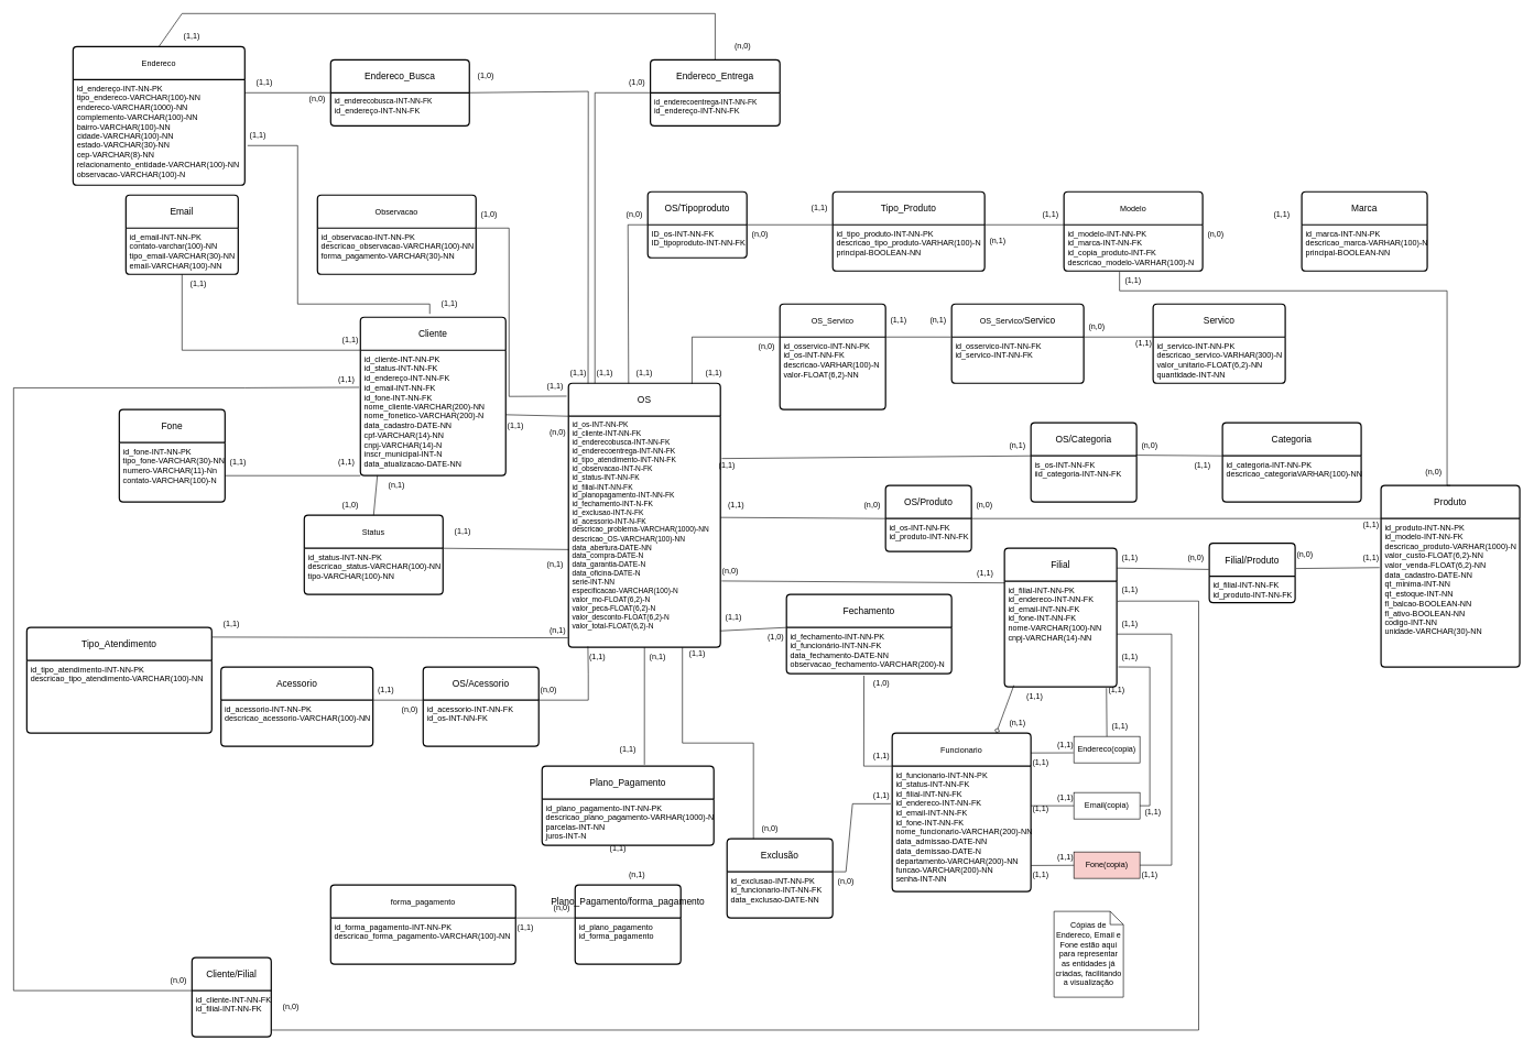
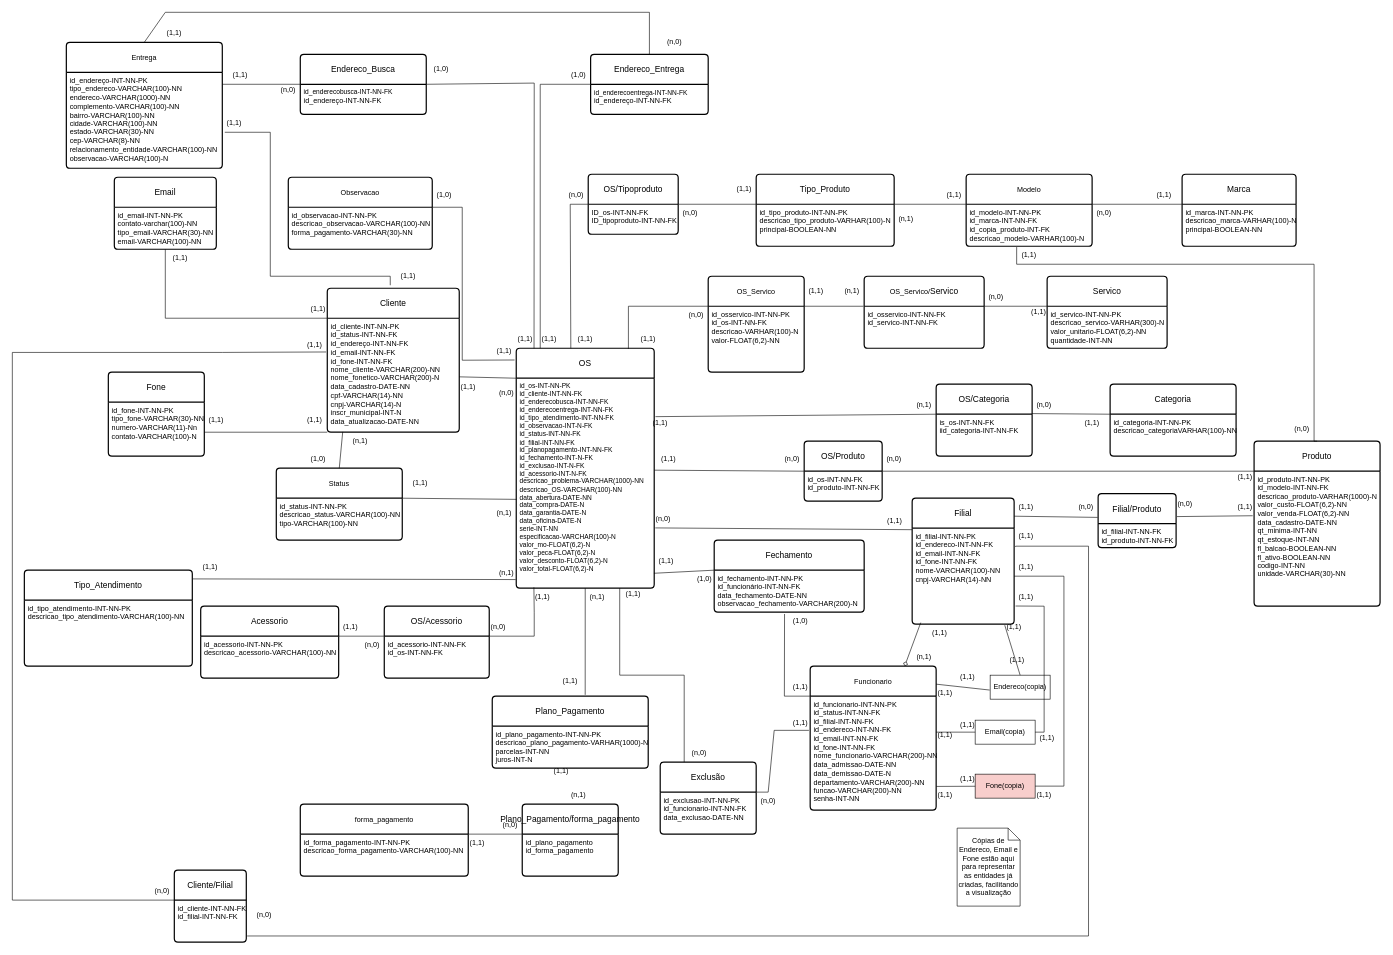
- <mxCell id="36" value="&lt;span style=&quot;font-size: 12px; text-align: left; text-wrap: nowrap;&quot;&gt;Endereco&lt;/span&gt;" style="swimlane;childLayout=stackLayout;horizontal=1;startSize=50;horizontalStack=0;rounded=1;fontSize=14;fontStyle=0;strokeWidth=2;resizeParent=0;resizeLast=1;shadow=0;dashed=0;align=center;arcSize=4;whiteSpace=wrap;html=1;" vertex="1" parent="1"><mxGeometry x="110" y="70" width="260" height="210" as="geometry" /></mxCell>
+ <mxCell id="36" value="&lt;span style=&quot;font-size: 12px; text-align: left; text-wrap: nowrap;&quot;&gt;Entrega&lt;/span&gt;" style="swimlane;childLayout=stackLayout;horizontal=1;startSize=50;horizontalStack=0;rounded=1;fontSize=14;fontStyle=0;strokeWidth=2;resizeParent=0;resizeLast=1;shadow=0;dashed=0;align=center;arcSize=4;whiteSpace=wrap;html=1;" vertex="1" parent="1"><mxGeometry x="110" y="70" width="260" height="210" as="geometry" /></mxCell>
+ <mxCell id="44" value="" style="fontSize=12;html=1;endArrow=none;endFill=0;rounded=0;entryX=0;entryY=0;entryDx=0;entryDy=0;exitX=1;exitY=0;exitDx=0;exitDy=0;startArrow=none;startFill=0;" edge="1" parent="1" source="35" target="21"><mxGeometry width="100" height="100" relative="1" as="geometry"><mxPoint x="1020" y="749.52" as="sourcePoint" /><mxPoint x="1300" y="749.52" as="targetPoint" /></mxGeometry></mxCell>
- <mxCell id="183" value="Endereco(copia)" style="whiteSpace=wrap;html=1;align=center;" vertex="1" parent="1"><mxGeometry x="1625" y="1115" width="100" height="40" as="geometry" /></mxCell>
+ <mxCell id="183" value="Endereco(copia)" style="whiteSpace=wrap;html=1;align=center;" vertex="1" parent="1"><mxGeometry x="1650" y="1125" width="100" height="40" as="geometry" /></mxCell>
